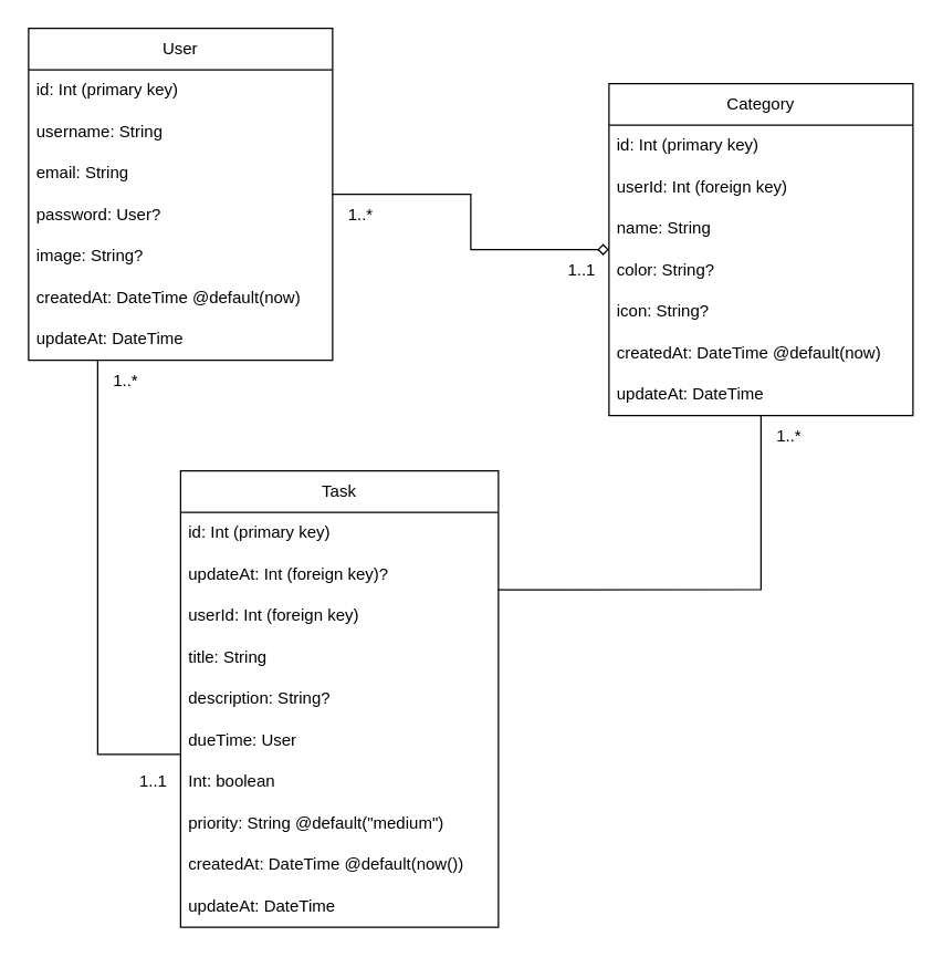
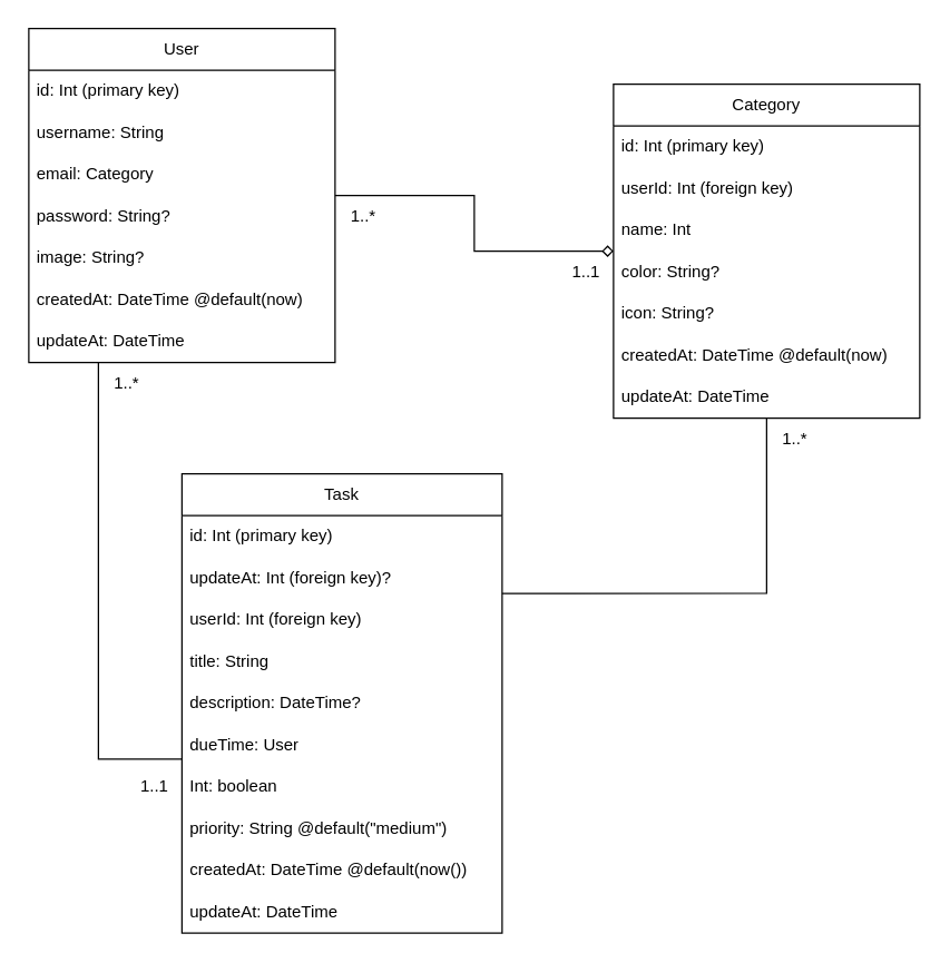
- <mxCell id="6" value="email: String" style="text;strokeColor=none;fillColor=none;align=left;verticalAlign=middle;spacingLeft=4;spacingRight=4;overflow=hidden;points=[[0,0.5],[1,0.5]];portConstraint=eastwest;rotatable=0;whiteSpace=wrap;html=1;" vertex="1" parent="3"><mxGeometry y="90" width="220" height="30" as="geometry" /></mxCell>
+ <mxCell id="6" value="email: Category" style="text;strokeColor=none;fillColor=none;align=left;verticalAlign=middle;spacingLeft=4;spacingRight=4;overflow=hidden;points=[[0,0.5],[1,0.5]];portConstraint=eastwest;rotatable=0;whiteSpace=wrap;html=1;" vertex="1" parent="3"><mxGeometry y="90" width="220" height="30" as="geometry" /></mxCell>
- <mxCell id="7" value="password: User?" style="text;strokeColor=none;fillColor=none;align=left;verticalAlign=middle;spacingLeft=4;spacingRight=4;overflow=hidden;points=[[0,0.5],[1,0.5]];portConstraint=eastwest;rotatable=0;whiteSpace=wrap;html=1;" vertex="1" parent="3"><mxGeometry y="120" width="220" height="30" as="geometry" /></mxCell>
+ <mxCell id="7" value="password: String?" style="text;strokeColor=none;fillColor=none;align=left;verticalAlign=middle;spacingLeft=4;spacingRight=4;overflow=hidden;points=[[0,0.5],[1,0.5]];portConstraint=eastwest;rotatable=0;whiteSpace=wrap;html=1;" vertex="1" parent="3"><mxGeometry y="120" width="220" height="30" as="geometry" /></mxCell>
- <mxCell id="14" value="name: String" style="text;strokeColor=none;fillColor=none;align=left;verticalAlign=middle;spacingLeft=4;spacingRight=4;overflow=hidden;points=[[0,0.5],[1,0.5]];portConstraint=eastwest;rotatable=0;whiteSpace=wrap;html=1;" vertex="1" parent="11"><mxGeometry y="90" width="220" height="30" as="geometry" /></mxCell>
+ <mxCell id="14" value="name: Int" style="text;strokeColor=none;fillColor=none;align=left;verticalAlign=middle;spacingLeft=4;spacingRight=4;overflow=hidden;points=[[0,0.5],[1,0.5]];portConstraint=eastwest;rotatable=0;whiteSpace=wrap;html=1;" vertex="1" parent="11"><mxGeometry y="90" width="220" height="30" as="geometry" /></mxCell>
- <mxCell id="27" value="&lt;div&gt;description: String?&lt;br&gt;&lt;/div&gt;" style="text;strokeColor=none;fillColor=none;align=left;verticalAlign=middle;spacingLeft=4;spacingRight=4;overflow=hidden;points=[[0,0.5],[1,0.5]];portConstraint=eastwest;rotatable=0;whiteSpace=wrap;html=1;" vertex="1" parent="22"><mxGeometry y="150" width="230" height="30" as="geometry" /></mxCell>
+ <mxCell id="27" value="&lt;div&gt;description: DateTime?&lt;br&gt;&lt;/div&gt;" style="text;strokeColor=none;fillColor=none;align=left;verticalAlign=middle;spacingLeft=4;spacingRight=4;overflow=hidden;points=[[0,0.5],[1,0.5]];portConstraint=eastwest;rotatable=0;whiteSpace=wrap;html=1;" vertex="1" parent="22"><mxGeometry y="150" width="230" height="30" as="geometry" /></mxCell>
